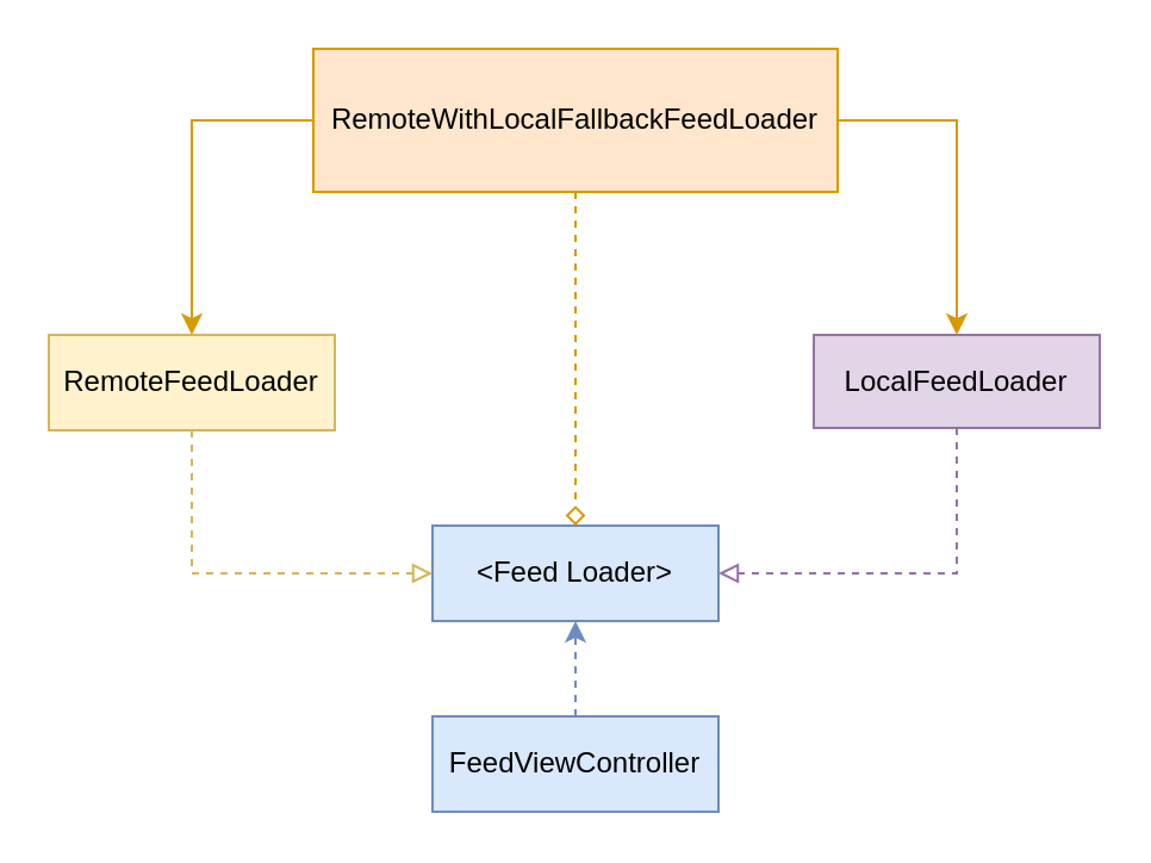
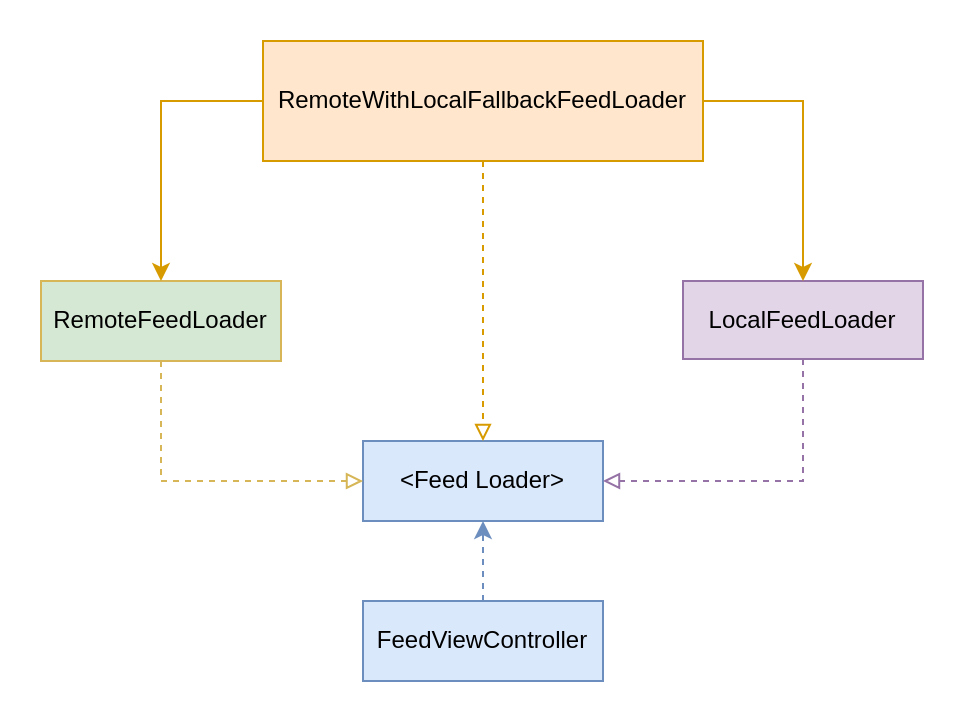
- <mxCell id="5" value="RemoteFeedLoader" style="rounded=0;whiteSpace=wrap;html=1;fillColor=#fff2cc;strokeColor=#d6b656;" vertex="1" parent="1"><mxGeometry x="20" y="140" width="120" height="40" as="geometry" /></mxCell>
+ <mxCell id="5" value="RemoteFeedLoader" style="rounded=0;whiteSpace=wrap;html=1;fillColor=#d5e8d4;strokeColor=#d6b656;" vertex="1" parent="1"><mxGeometry x="20" y="140" width="120" height="40" as="geometry" /></mxCell>
- <mxCell id="10" value="" style="endArrow=diamond;html=1;rounded=0;strokeColor=#d79b00;entryX=0.5;entryY=0;entryDx=0;entryDy=0;exitX=0.5;exitY=1;exitDx=0;exitDy=0;endFill=0;dashed=1;fillColor=#ffe6cc;" edge="1" parent="1" source="9" target="3"><mxGeometry width="50" height="50" relative="1" as="geometry"><mxPoint x="90" y="190" as="sourcePoint" /><mxPoint x="191" y="250" as="targetPoint" /><Array as="points"><mxPoint x="241" y="150" /></Array></mxGeometry></mxCell>
+ <mxCell id="10" value="" style="endArrow=block;html=1;rounded=0;strokeColor=#d79b00;entryX=0.5;entryY=0;entryDx=0;entryDy=0;exitX=0.5;exitY=1;exitDx=0;exitDy=0;endFill=0;dashed=1;fillColor=#ffe6cc;" edge="1" parent="1" source="9" target="3"><mxGeometry width="50" height="50" relative="1" as="geometry"><mxPoint x="90" y="190" as="sourcePoint" /><mxPoint x="191" y="250" as="targetPoint" /><Array as="points"><mxPoint x="241" y="150" /></Array></mxGeometry></mxCell>
